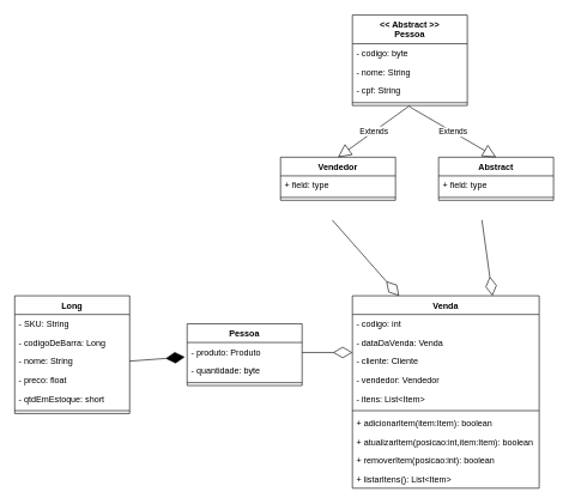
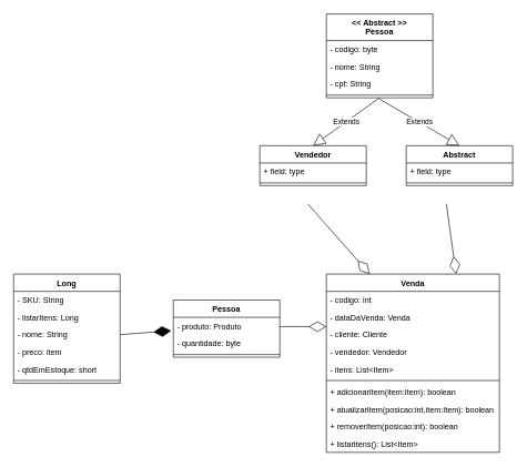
- <mxCell id="4" value="- codigoDeBarra: Long" style="text;strokeColor=none;fillColor=none;align=left;verticalAlign=top;spacingLeft=4;spacingRight=4;overflow=hidden;rotatable=0;points=[[0,0.5],[1,0.5]];portConstraint=eastwest;" vertex="1" parent="2"><mxGeometry y="52" width="160" height="26" as="geometry" /></mxCell>
+ <mxCell id="4" value="- listarItens: Long" style="text;strokeColor=none;fillColor=none;align=left;verticalAlign=top;spacingLeft=4;spacingRight=4;overflow=hidden;rotatable=0;points=[[0,0.5],[1,0.5]];portConstraint=eastwest;" vertex="1" parent="2"><mxGeometry y="52" width="160" height="26" as="geometry" /></mxCell>
- <mxCell id="6" value="- preco: float" style="text;strokeColor=none;fillColor=none;align=left;verticalAlign=top;spacingLeft=4;spacingRight=4;overflow=hidden;rotatable=0;points=[[0,0.5],[1,0.5]];portConstraint=eastwest;" vertex="1" parent="2"><mxGeometry y="104" width="160" height="26" as="geometry" /></mxCell>
+ <mxCell id="6" value="- preco: item" style="text;strokeColor=none;fillColor=none;align=left;verticalAlign=top;spacingLeft=4;spacingRight=4;overflow=hidden;rotatable=0;points=[[0,0.5],[1,0.5]];portConstraint=eastwest;" vertex="1" parent="2"><mxGeometry y="104" width="160" height="26" as="geometry" /></mxCell>
